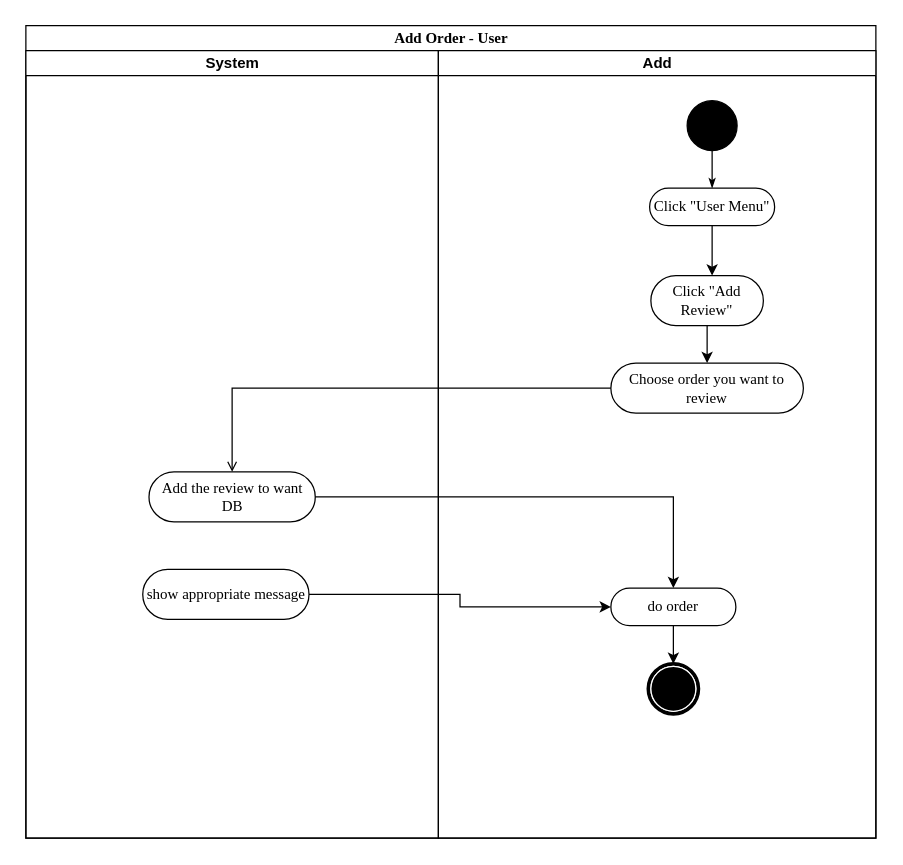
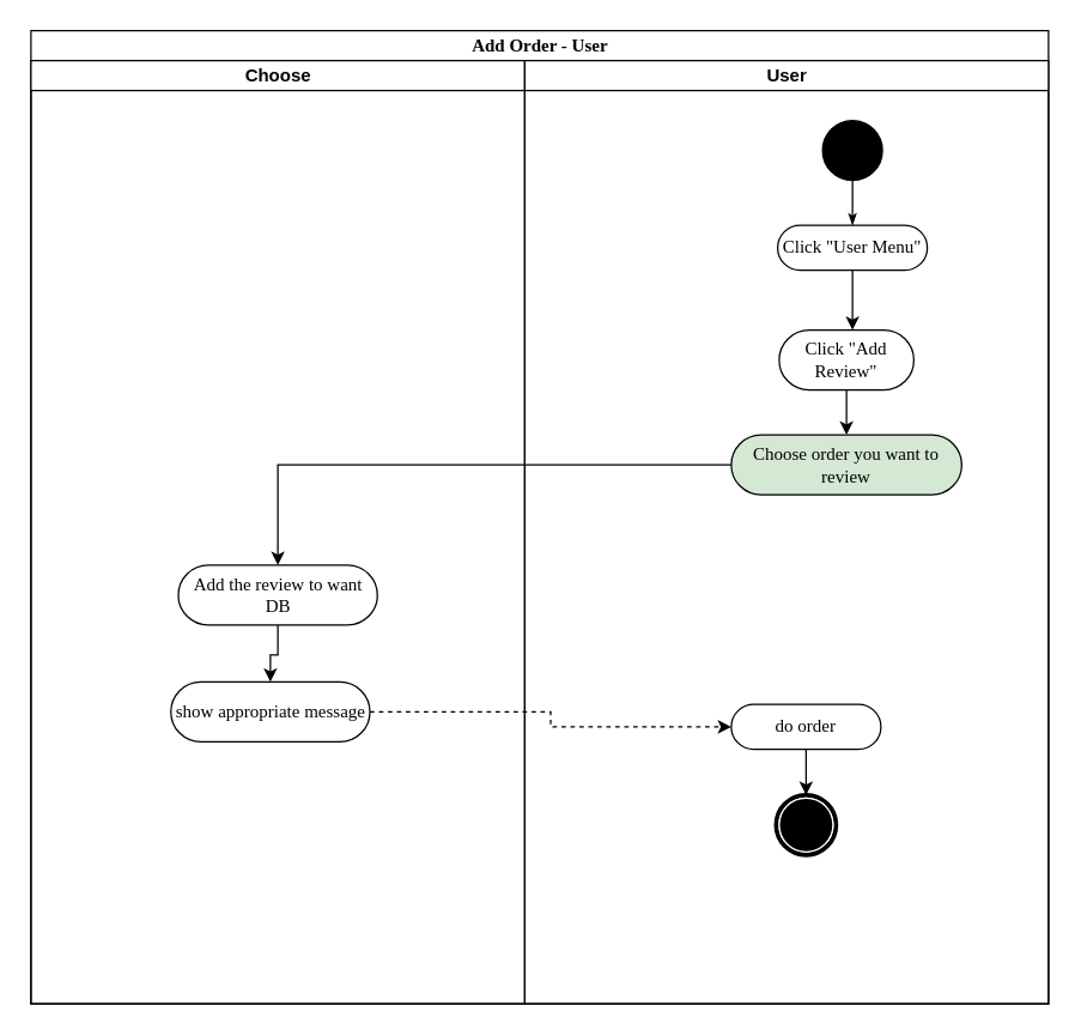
- <mxCell id="3" value="System" style="swimlane;html=1;startSize=20;" parent="2" vertex="1"><mxGeometry y="20" width="330" height="630" as="geometry" /></mxCell>
+ <mxCell id="3" value="Choose" style="swimlane;html=1;startSize=20;" parent="2" vertex="1"><mxGeometry y="20" width="330" height="630" as="geometry" /></mxCell>
- <mxCell id="7" value="Add" style="swimlane;html=1;startSize=20;" parent="2" vertex="1"><mxGeometry x="330" y="20" width="350" height="630" as="geometry" /></mxCell>
+ <mxCell id="7" value="User" style="swimlane;html=1;startSize=20;" parent="2" vertex="1"><mxGeometry x="330" y="20" width="350" height="630" as="geometry" /></mxCell>
- <mxCell id="16" value="Choose order you want to review" style="rounded=1;whiteSpace=wrap;html=1;shadow=0;comic=0;labelBackgroundColor=none;strokeColor=#000000;strokeWidth=1;fillColor=#ffffff;fontFamily=Verdana;fontSize=12;fontColor=#000000;align=center;arcSize=50;" vertex="1" parent="7"><mxGeometry x="138" y="250" width="154" height="40" as="geometry" /></mxCell>
+ <mxCell id="16" value="Choose order you want to review" style="rounded=1;whiteSpace=wrap;html=1;shadow=0;comic=0;labelBackgroundColor=none;strokeColor=#000000;strokeWidth=1;fillColor=#d5e8d4;fontFamily=Verdana;fontSize=12;fontColor=#000000;align=center;arcSize=50;" vertex="1" parent="7"><mxGeometry x="138" y="250" width="154" height="40" as="geometry" /></mxCell>
- <mxCell id="17" style="edgeStyle=orthogonalEdgeStyle;rounded=0;orthogonalLoop=1;jettySize=auto;html=1;entryX=0.5;entryY=0;entryDx=0;entryDy=0;exitX=0;exitY=0.5;exitDx=0;exitDy=0;endArrow=open;" parent="2" source="16" target="4" edge="1"><mxGeometry relative="1" as="geometry"><mxPoint x="163.529" y="250.176" as="targetPoint" /></mxGeometry></mxCell>
+ <mxCell id="17" style="edgeStyle=orthogonalEdgeStyle;rounded=0;orthogonalLoop=1;jettySize=auto;html=1;entryX=0.5;entryY=0;entryDx=0;entryDy=0;exitX=0;exitY=0.5;exitDx=0;exitDy=0;" parent="2" source="16" target="4" edge="1"><mxGeometry relative="1" as="geometry"><mxPoint x="163.529" y="250.176" as="targetPoint" /></mxGeometry></mxCell>
- <mxCell id="6" style="edgeStyle=orthogonalEdgeStyle;rounded=0;orthogonalLoop=1;jettySize=auto;html=1;" parent="3" source="4" target="14" edge="1"><mxGeometry relative="1" as="geometry" /></mxCell>
+ <mxCell id="6" style="edgeStyle=orthogonalEdgeStyle;rounded=0;orthogonalLoop=1;jettySize=auto;html=1;entryX=0.5;entryY=0;entryDx=0;entryDy=0;" parent="3" source="4" target="5" edge="1"><mxGeometry relative="1" as="geometry" /></mxCell>
- <mxCell id="18" style="edgeStyle=orthogonalEdgeStyle;rounded=0;orthogonalLoop=1;jettySize=auto;html=1;entryX=0;entryY=0.5;entryDx=0;entryDy=0;" parent="2" source="5" target="14" edge="1"><mxGeometry relative="1" as="geometry"><mxPoint x="269" y="470" as="targetPoint" /></mxGeometry></mxCell>
+ <mxCell id="18" style="edgeStyle=orthogonalEdgeStyle;rounded=0;orthogonalLoop=1;jettySize=auto;html=1;entryX=0;entryY=0.5;entryDx=0;entryDy=0;dashed=1;" parent="2" source="5" target="14" edge="1"><mxGeometry relative="1" as="geometry"><mxPoint x="269" y="470" as="targetPoint" /></mxGeometry></mxCell>
